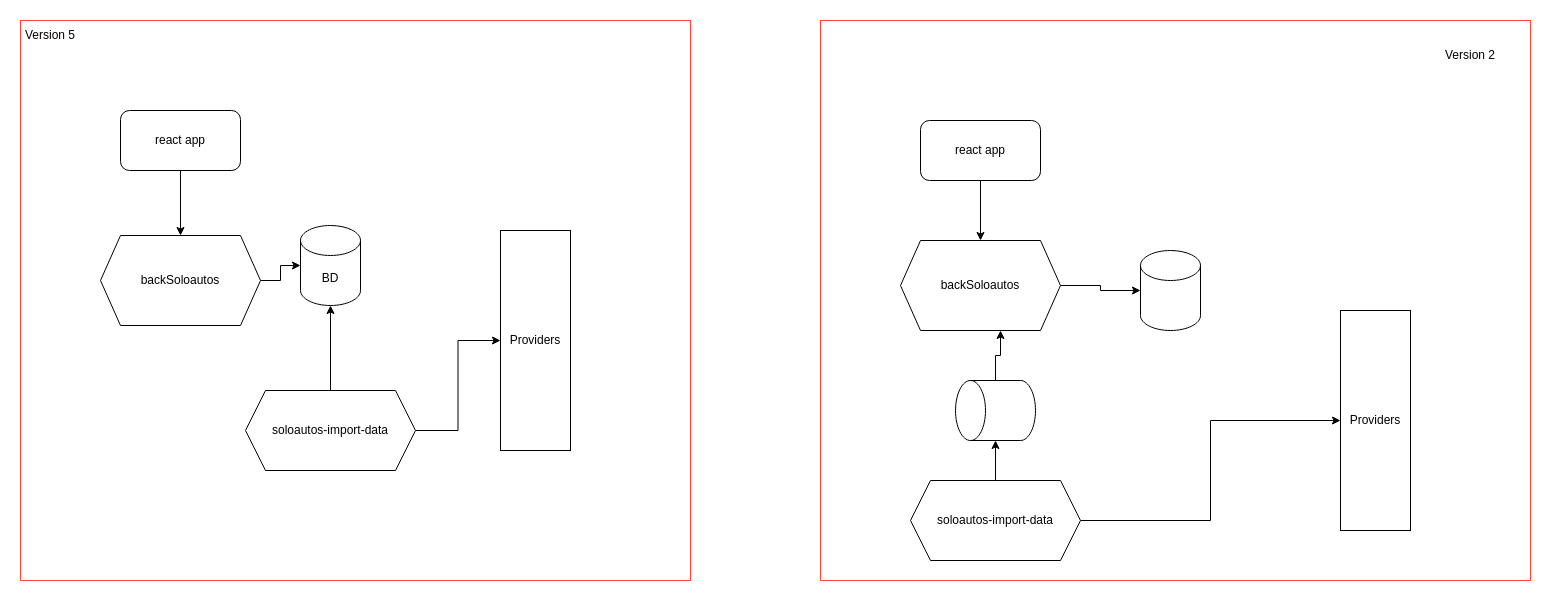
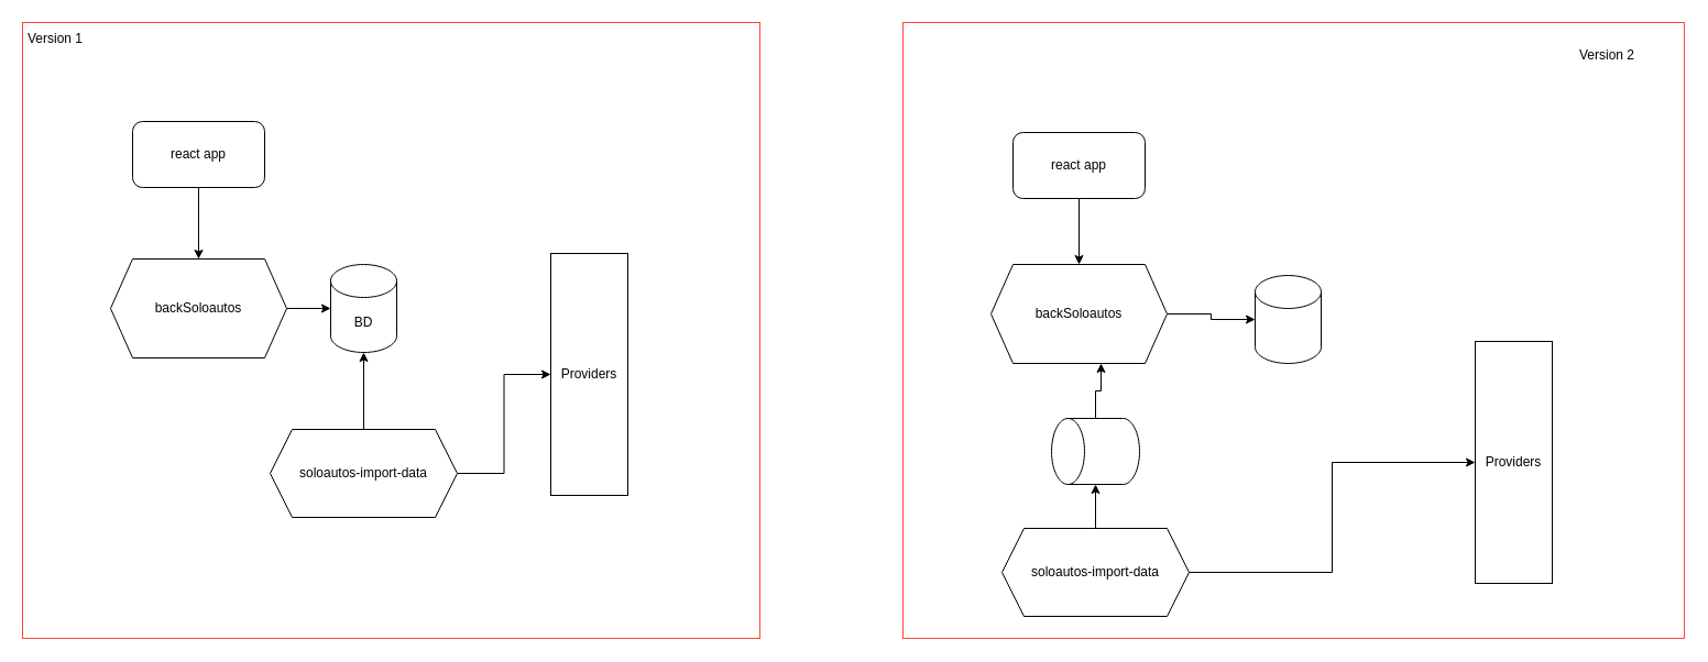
- <mxCell id="25" value="Version 5" style="text;html=1;strokeColor=none;fillColor=none;align=center;verticalAlign=middle;whiteSpace=wrap;rounded=0;" vertex="1" parent="1"><mxGeometry x="20" y="20" width="60" height="30" as="geometry" /></mxCell>
+ <mxCell id="25" value="Version 1" style="text;html=1;strokeColor=none;fillColor=none;align=center;verticalAlign=middle;whiteSpace=wrap;rounded=0;" vertex="1" parent="1"><mxGeometry x="20" y="20" width="60" height="30" as="geometry" /></mxCell>
- <mxCell id="15" value="Version 2" style="text;html=1;strokeColor=none;fillColor=none;align=center;verticalAlign=middle;whiteSpace=wrap;rounded=0;" vertex="1" parent="1"><mxGeometry x="1440" y="40" width="60" height="30" as="geometry" /></mxCell>
+ <mxCell id="15" value="Version 2" style="text;html=1;strokeColor=none;fillColor=none;align=center;verticalAlign=middle;whiteSpace=wrap;rounded=0;" vertex="1" parent="1"><mxGeometry x="1430" y="35" width="60" height="30" as="geometry" /></mxCell>
- <mxCell id="18" value="BD" style="shape=cylinder3;whiteSpace=wrap;html=1;boundedLbl=1;backgroundOutline=1;size=15;" vertex="1" parent="1"><mxGeometry x="300" y="225" width="60" height="80" as="geometry" /></mxCell>
+ <mxCell id="18" value="BD" style="shape=cylinder3;whiteSpace=wrap;html=1;boundedLbl=1;backgroundOutline=1;size=15;" vertex="1" parent="1"><mxGeometry x="300" y="240" width="60" height="80" as="geometry" /></mxCell>
